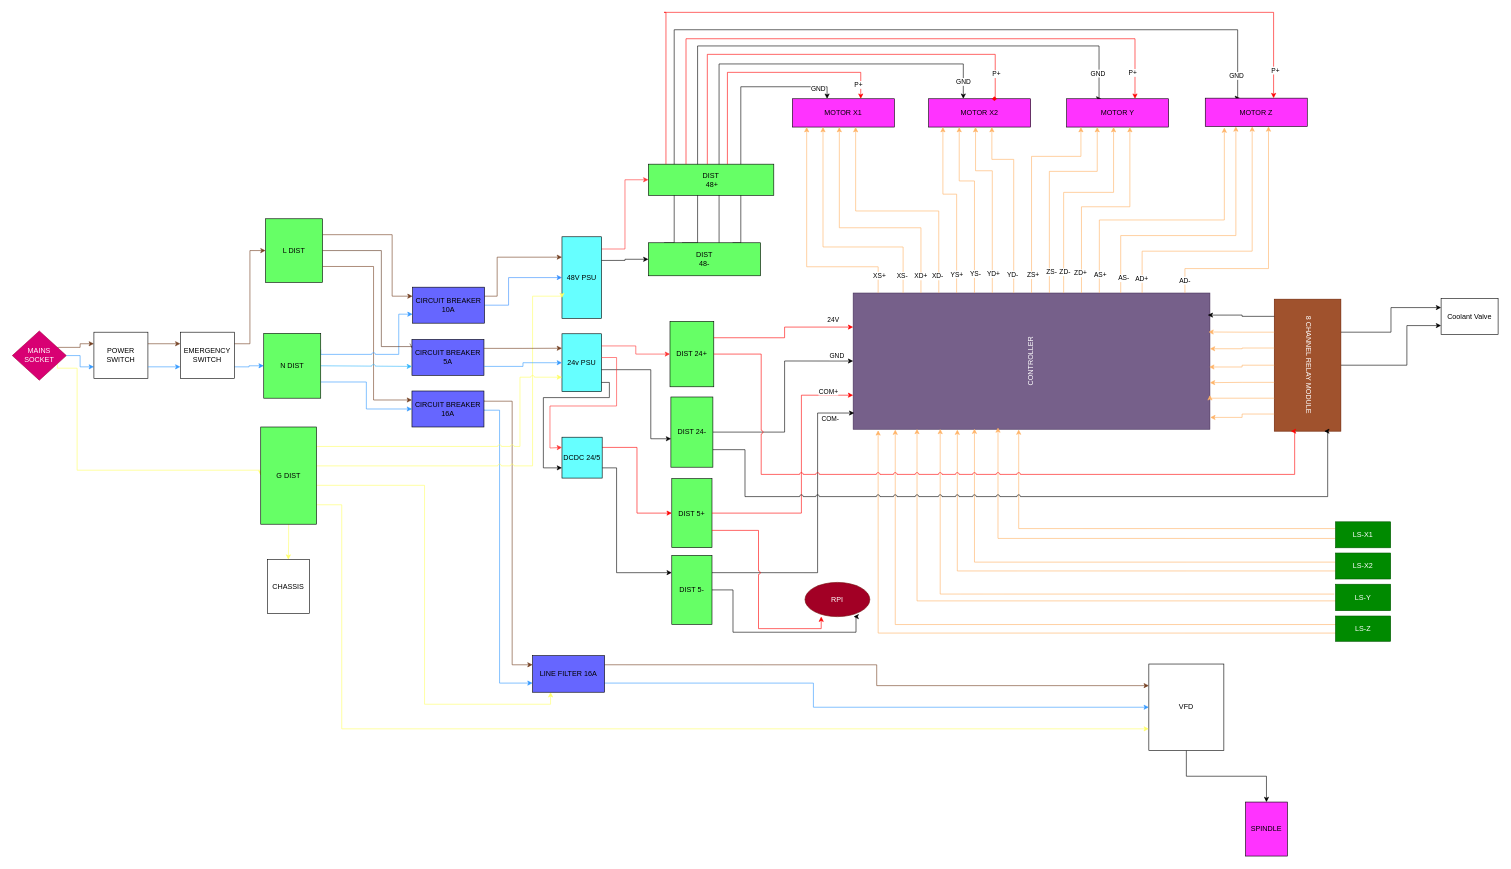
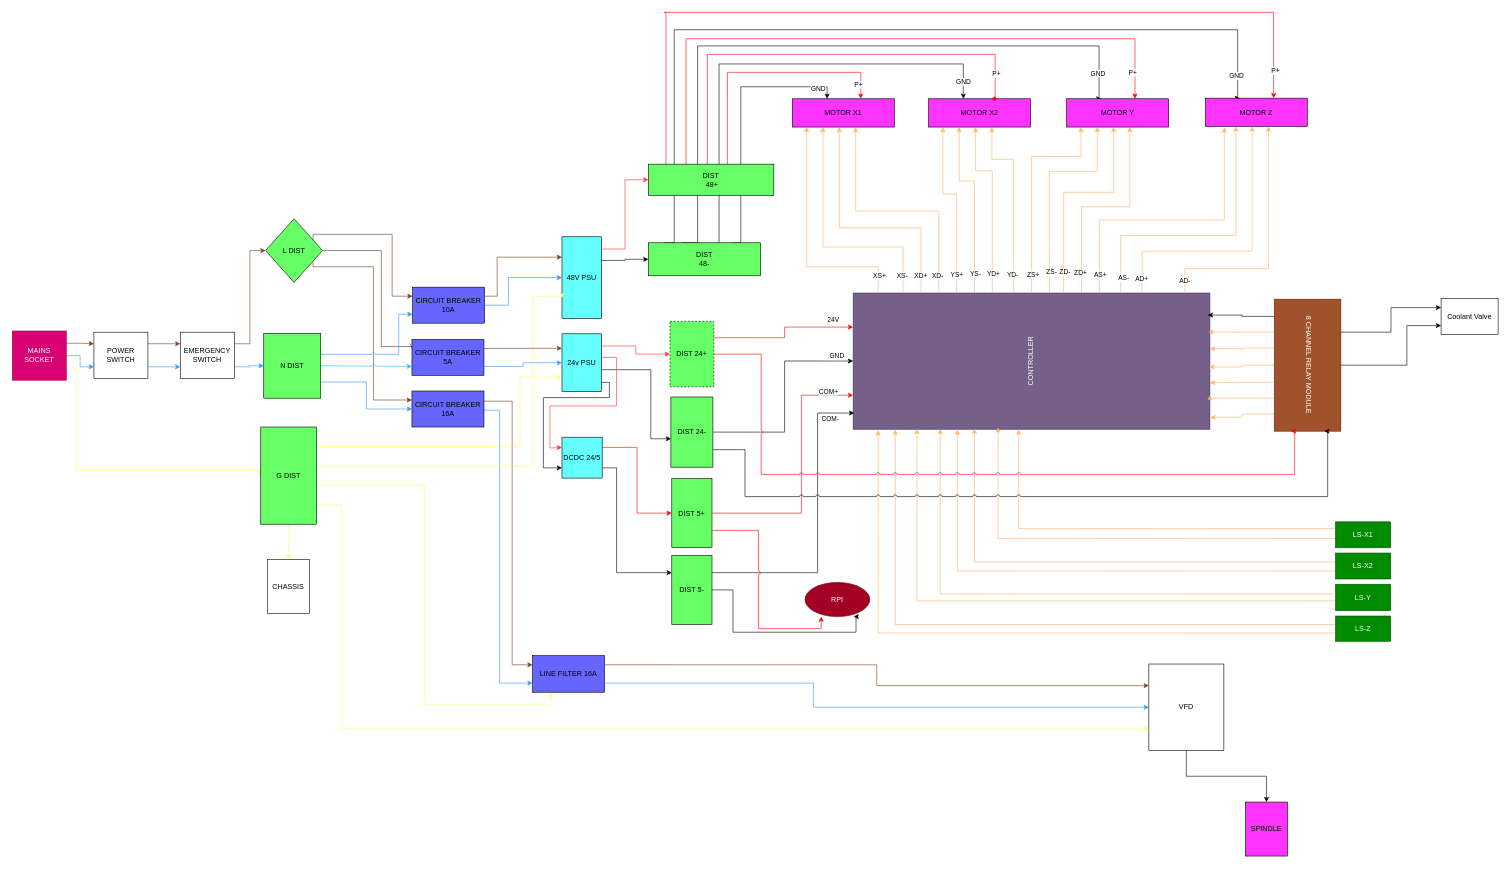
- <mxCell id="112" value="L DIST" style="rounded=0;whiteSpace=wrap;html=1;fillColor=#66FF66;fontColor=#000000;" parent="111" vertex="1"><mxGeometry x="2" width="95" height="106" as="geometry" /></mxCell>
+ <mxCell id="112" value="L DIST" style="rhombus;whiteSpace=wrap;html=1;fillColor=#66FF66;fontColor=#000000;" parent="111" vertex="1"><mxGeometry x="2" width="95" height="106" as="geometry" /></mxCell>
- <mxCell id="33" value="DIST 24+" style="rounded=0;whiteSpace=wrap;html=1;points=[[0,0,0,0,0],[0,0.25,0,0,0],[0,0.5,0,0,0],[0,0.75,0,0,0],[0,1,0,0,0],[0.13,0,0,0,0],[0.25,1,0,0,0],[0.3,0,0,0,0],[0.5,0,0,0,0],[0.5,1,0,0,0],[0.68,0,0,0,0],[0.75,1,0,0,0],[0.87,0,0,0,0],[1,0,0,0,0],[1,0.25,0,0,0],[1,0.5,0,0,0],[1,0.75,0,0,0],[1,1,0,0,0]];fillColor=#66FF66;fontColor=#000000;" parent="1" vertex="1"><mxGeometry x="1116" y="535" width="73" height="109" as="geometry" /></mxCell>
+ <mxCell id="33" value="DIST 24+" style="rounded=0;whiteSpace=wrap;html=1;points=[[0,0,0,0,0],[0,0.25,0,0,0],[0,0.5,0,0,0],[0,0.75,0,0,0],[0,1,0,0,0],[0.13,0,0,0,0],[0.25,1,0,0,0],[0.3,0,0,0,0],[0.5,0,0,0,0],[0.5,1,0,0,0],[0.68,0,0,0,0],[0.75,1,0,0,0],[0.87,0,0,0,0],[1,0,0,0,0],[1,0.25,0,0,0],[1,0.5,0,0,0],[1,0.75,0,0,0],[1,1,0,0,0]];fillColor=#66FF66;fontColor=#000000;dashed=1;" parent="1" vertex="1"><mxGeometry x="1116" y="535" width="73" height="109" as="geometry" /></mxCell>
- <mxCell id="16" value="MAINS SOCKET" style="rhombus;whiteSpace=wrap;html=1;fillColor=#d80073;fontColor=#ffffff;strokeColor=#A50040;" parent="1" vertex="1"><mxGeometry x="20" y="551" width="90" height="82" as="geometry" /></mxCell>
+ <mxCell id="16" value="MAINS SOCKET" style="rounded=0;whiteSpace=wrap;html=1;fillColor=#d80073;fontColor=#ffffff;strokeColor=#A50040;" parent="1" vertex="1"><mxGeometry x="20" y="551" width="90" height="82" as="geometry" /></mxCell>
